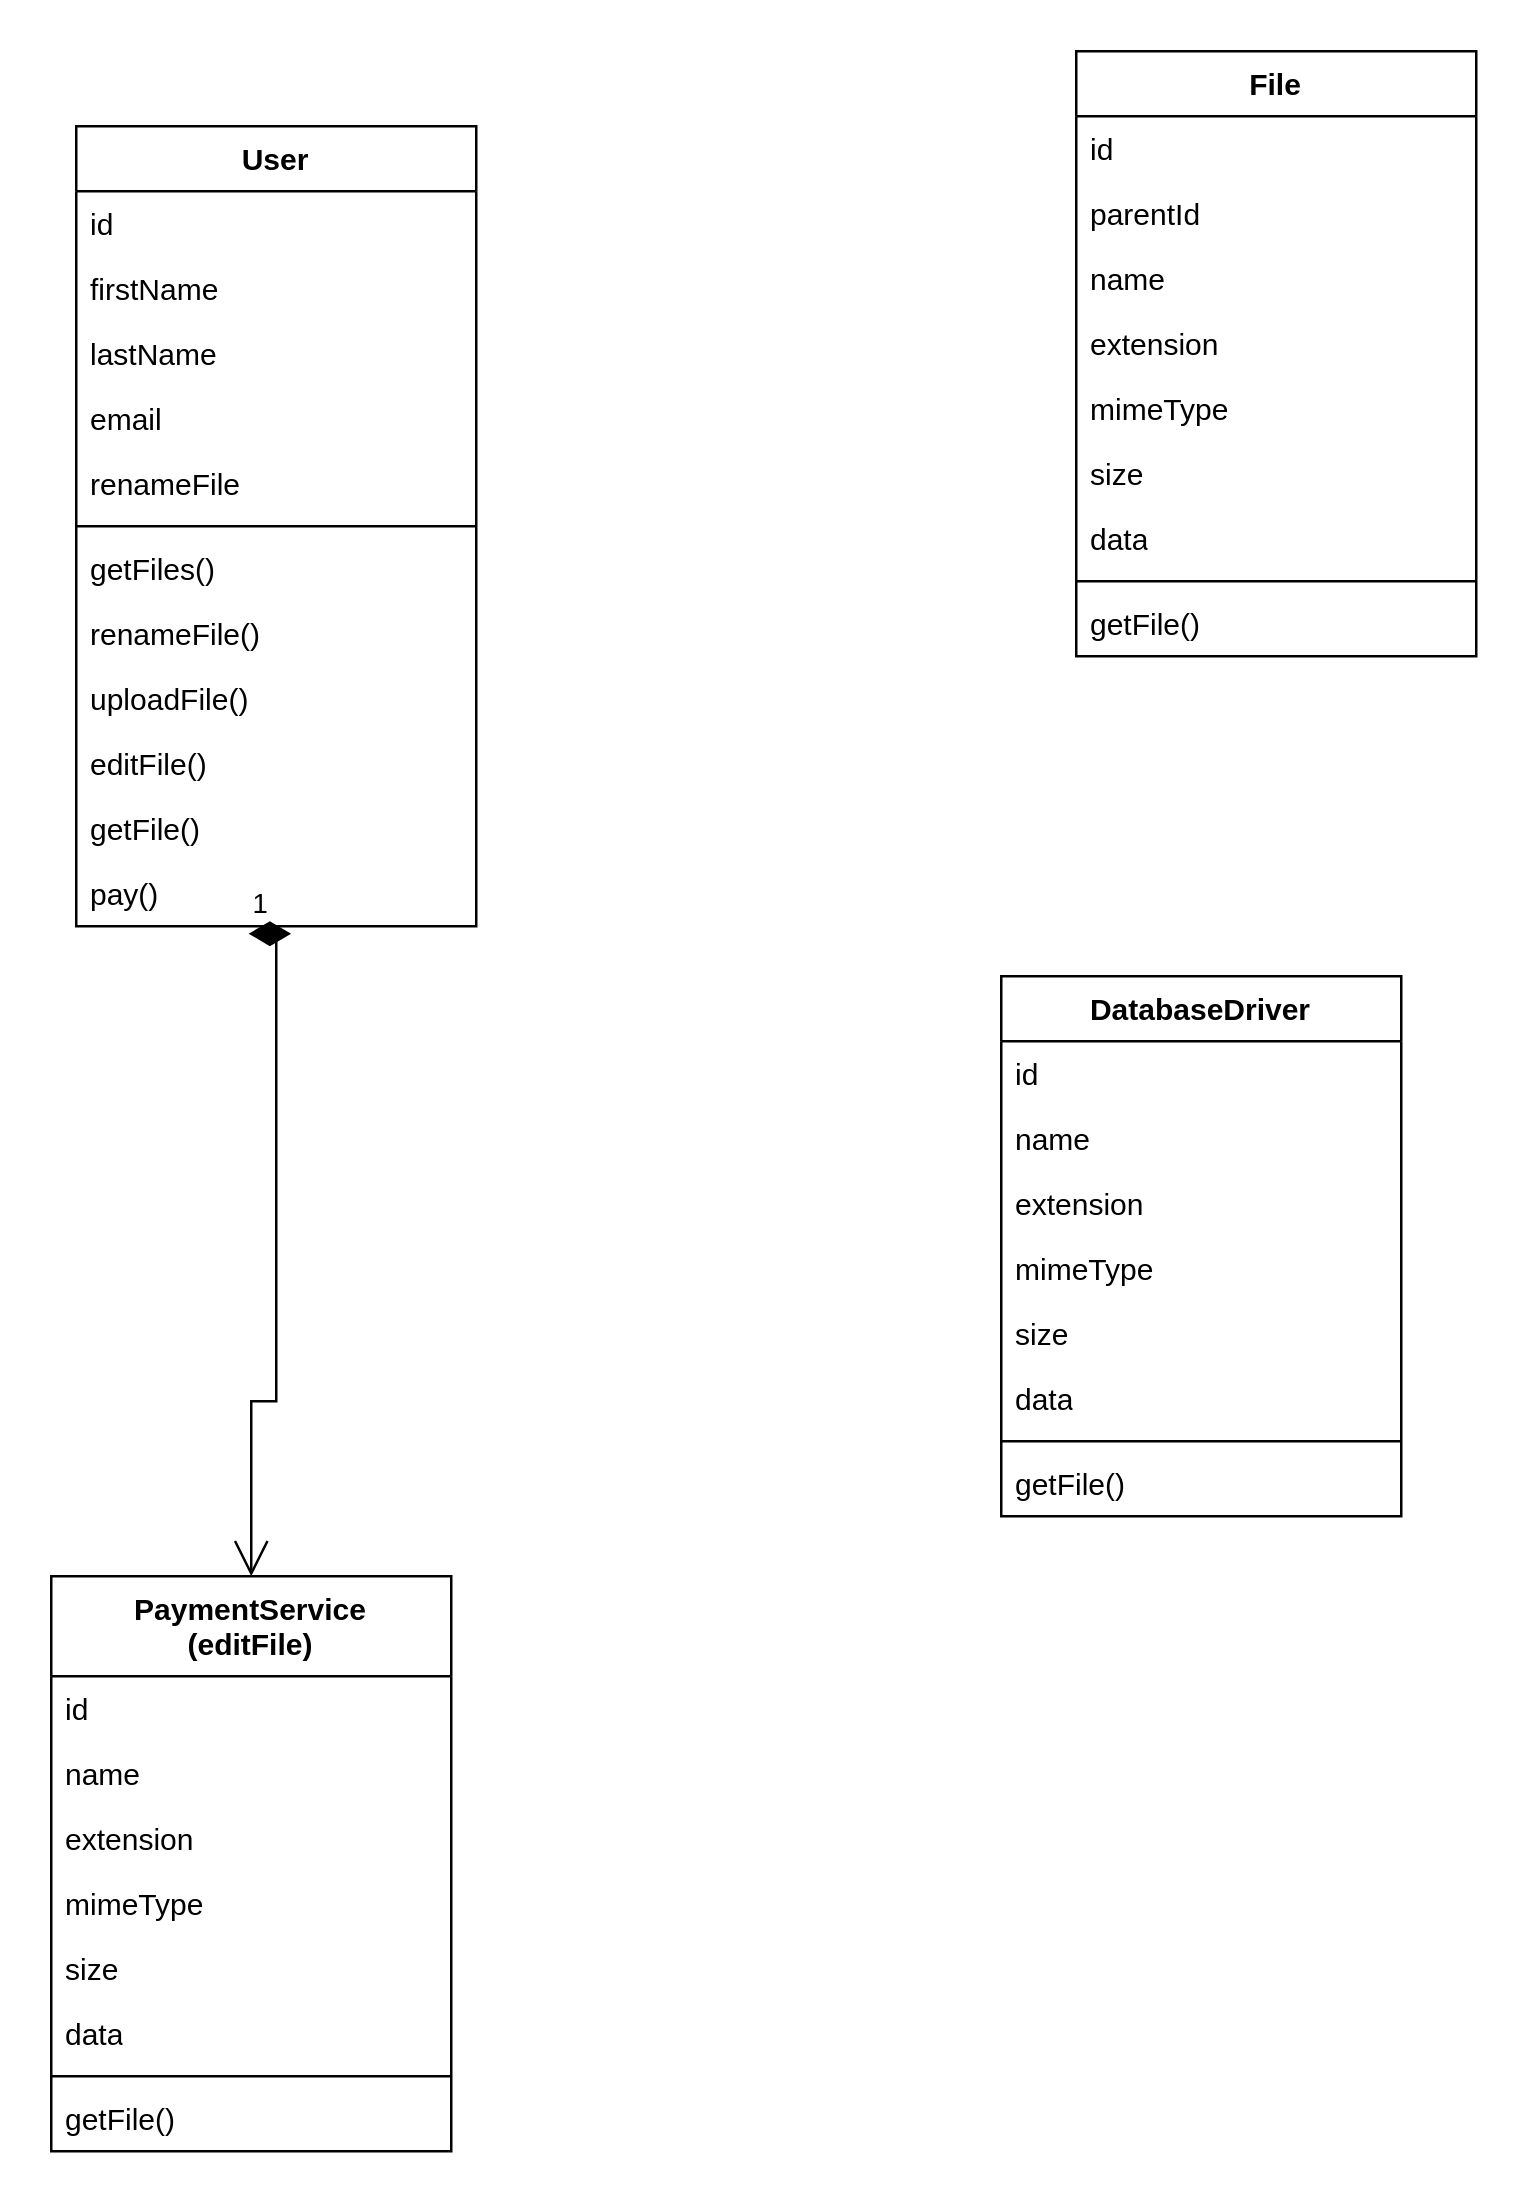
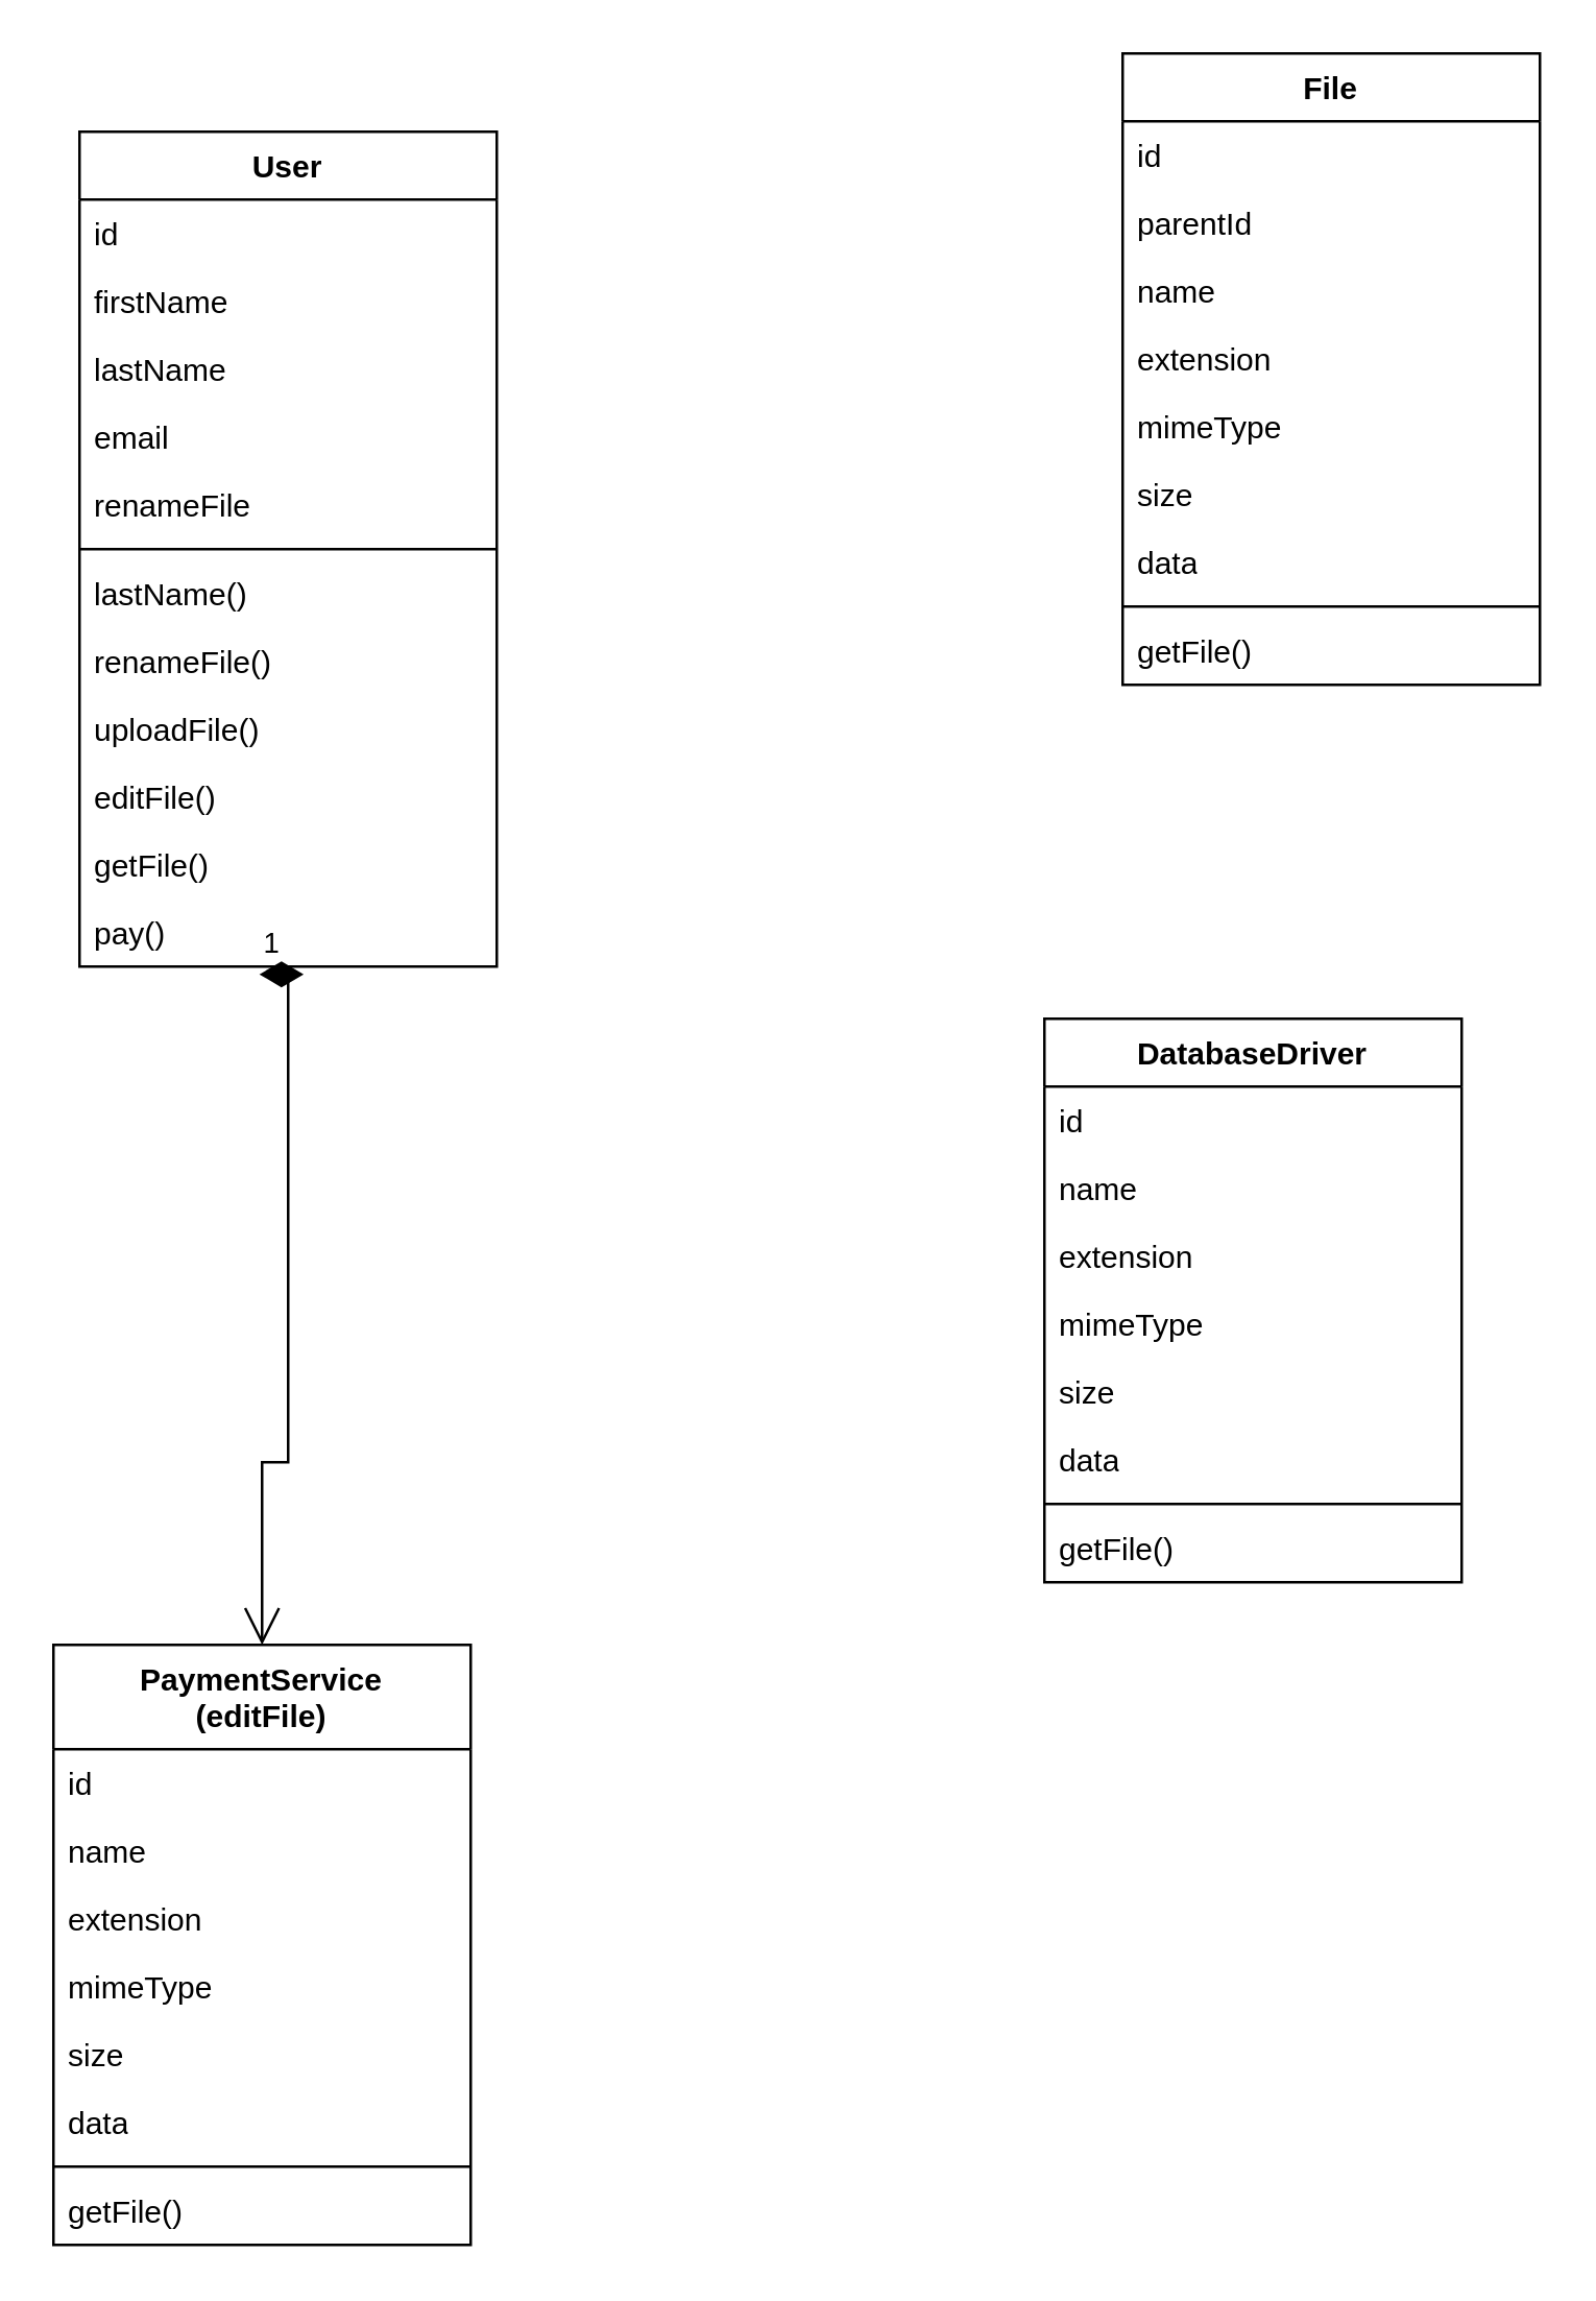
- <mxCell id="9" value="getFiles()&lt;br&gt;" style="text;strokeColor=none;fillColor=none;align=left;verticalAlign=top;spacingLeft=4;spacingRight=4;overflow=hidden;rotatable=0;points=[[0,0.5],[1,0.5]];portConstraint=eastwest;whiteSpace=wrap;html=1;" vertex="1" parent="2"><mxGeometry y="164" width="160" height="26" as="geometry" /></mxCell>
+ <mxCell id="9" value="lastName()&lt;br&gt;" style="text;strokeColor=none;fillColor=none;align=left;verticalAlign=top;spacingLeft=4;spacingRight=4;overflow=hidden;rotatable=0;points=[[0,0.5],[1,0.5]];portConstraint=eastwest;whiteSpace=wrap;html=1;" vertex="1" parent="2"><mxGeometry y="164" width="160" height="26" as="geometry" /></mxCell>
